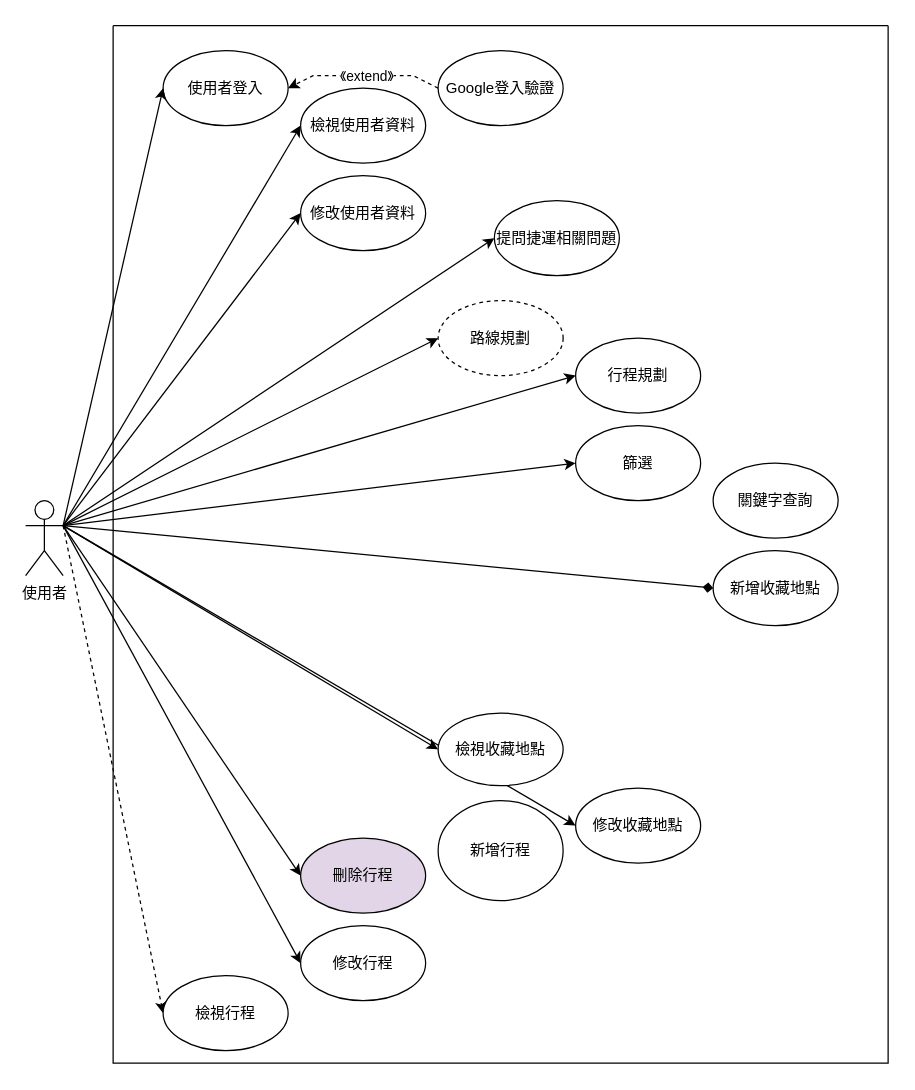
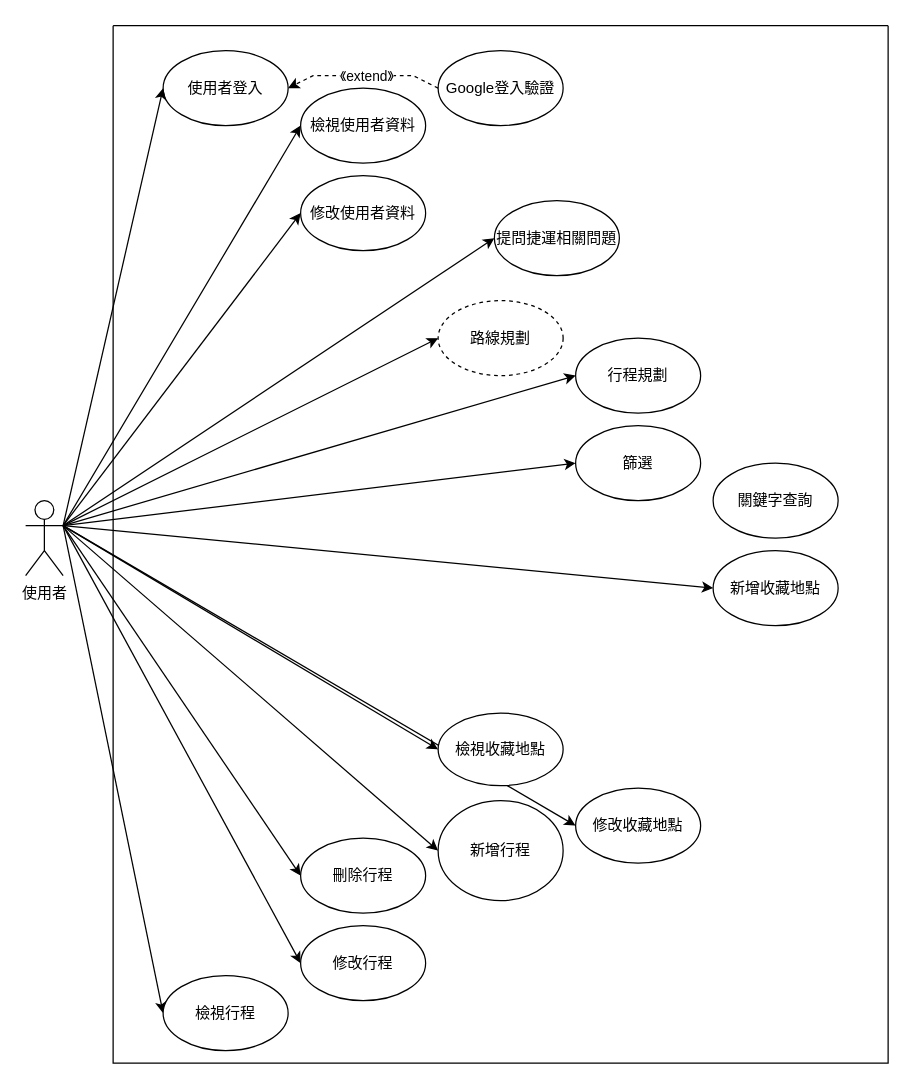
- <mxCell id="13" value="" style="endArrow=diamond;html=1;rounded=0;entryX=0;entryY=0.5;entryDx=0;entryDy=0;exitX=1;exitY=0.333;exitDx=0;exitDy=0;exitPerimeter=0;" parent="1" source="2" target="34" edge="1"><mxGeometry width="50" height="50" relative="1" as="geometry"><mxPoint x="50" y="810" as="sourcePoint" /><mxPoint x="260" y="1040" as="targetPoint" /></mxGeometry></mxCell>
+ <mxCell id="13" value="" style="endArrow=classic;html=1;rounded=0;entryX=0;entryY=0.5;entryDx=0;entryDy=0;exitX=1;exitY=0.333;exitDx=0;exitDy=0;exitPerimeter=0;" parent="1" source="2" target="34" edge="1"><mxGeometry width="50" height="50" relative="1" as="geometry"><mxPoint x="50" y="810" as="sourcePoint" /><mxPoint x="260" y="1040" as="targetPoint" /></mxGeometry></mxCell>
- <mxCell id="19" value="" style="endArrow=classic;html=1;rounded=0;entryX=0;entryY=0.5;entryDx=0;entryDy=0;exitX=1;exitY=0.333;exitDx=0;exitDy=0;exitPerimeter=0;dashed=1;" parent="1" source="2" target="30" edge="1"><mxGeometry width="50" height="50" relative="1" as="geometry"><mxPoint x="50" y="810" as="sourcePoint" /><mxPoint x="420" y="1150" as="targetPoint" /></mxGeometry></mxCell>
+ <mxCell id="19" value="" style="endArrow=classic;html=1;rounded=0;entryX=0;entryY=0.5;entryDx=0;entryDy=0;exitX=1;exitY=0.333;exitDx=0;exitDy=0;exitPerimeter=0;" parent="1" source="2" target="30" edge="1"><mxGeometry width="50" height="50" relative="1" as="geometry"><mxPoint x="50" y="810" as="sourcePoint" /><mxPoint x="420" y="1150" as="targetPoint" /></mxGeometry></mxCell>
+ <mxCell id="16" value="" style="endArrow=classic;html=1;rounded=0;entryX=0;entryY=0.5;entryDx=0;entryDy=0;exitX=1;exitY=0.333;exitDx=0;exitDy=0;exitPerimeter=0;" parent="1" source="2" target="26" edge="1"><mxGeometry width="50" height="50" relative="1" as="geometry"><mxPoint x="50" y="810" as="sourcePoint" /><mxPoint x="260" y="1040" as="targetPoint" /></mxGeometry></mxCell>
- <mxCell id="29" value="刪除行程" style="ellipse;whiteSpace=wrap;html=1;fillColor=#e1d5e7;" parent="20" vertex="1"><mxGeometry x="150" y="650" width="100" height="60" as="geometry" /></mxCell>
+ <mxCell id="29" value="刪除行程" style="ellipse;whiteSpace=wrap;html=1;" parent="20" vertex="1"><mxGeometry x="150" y="650" width="100" height="60" as="geometry" /></mxCell>
